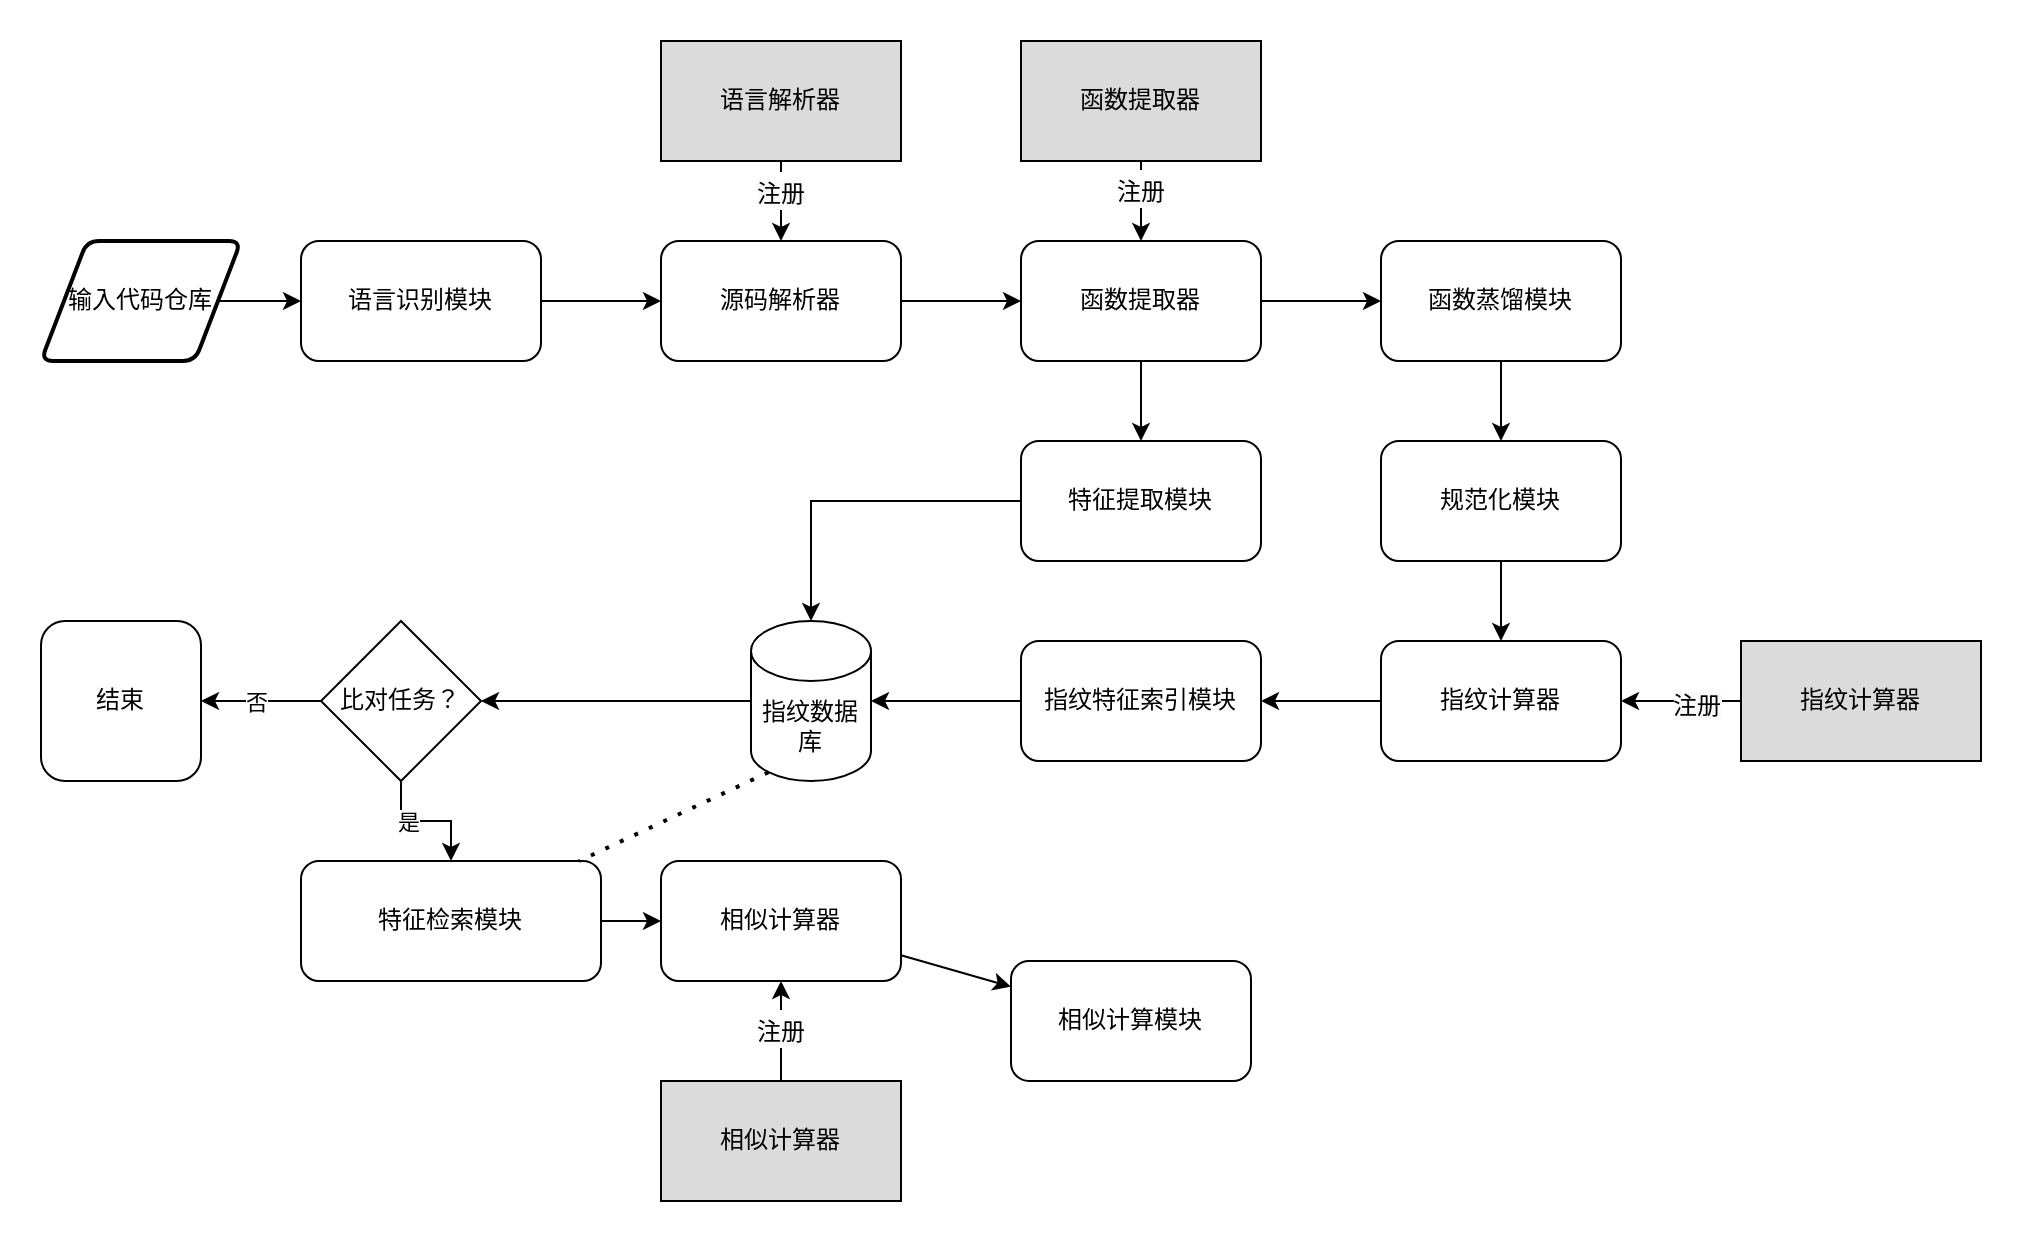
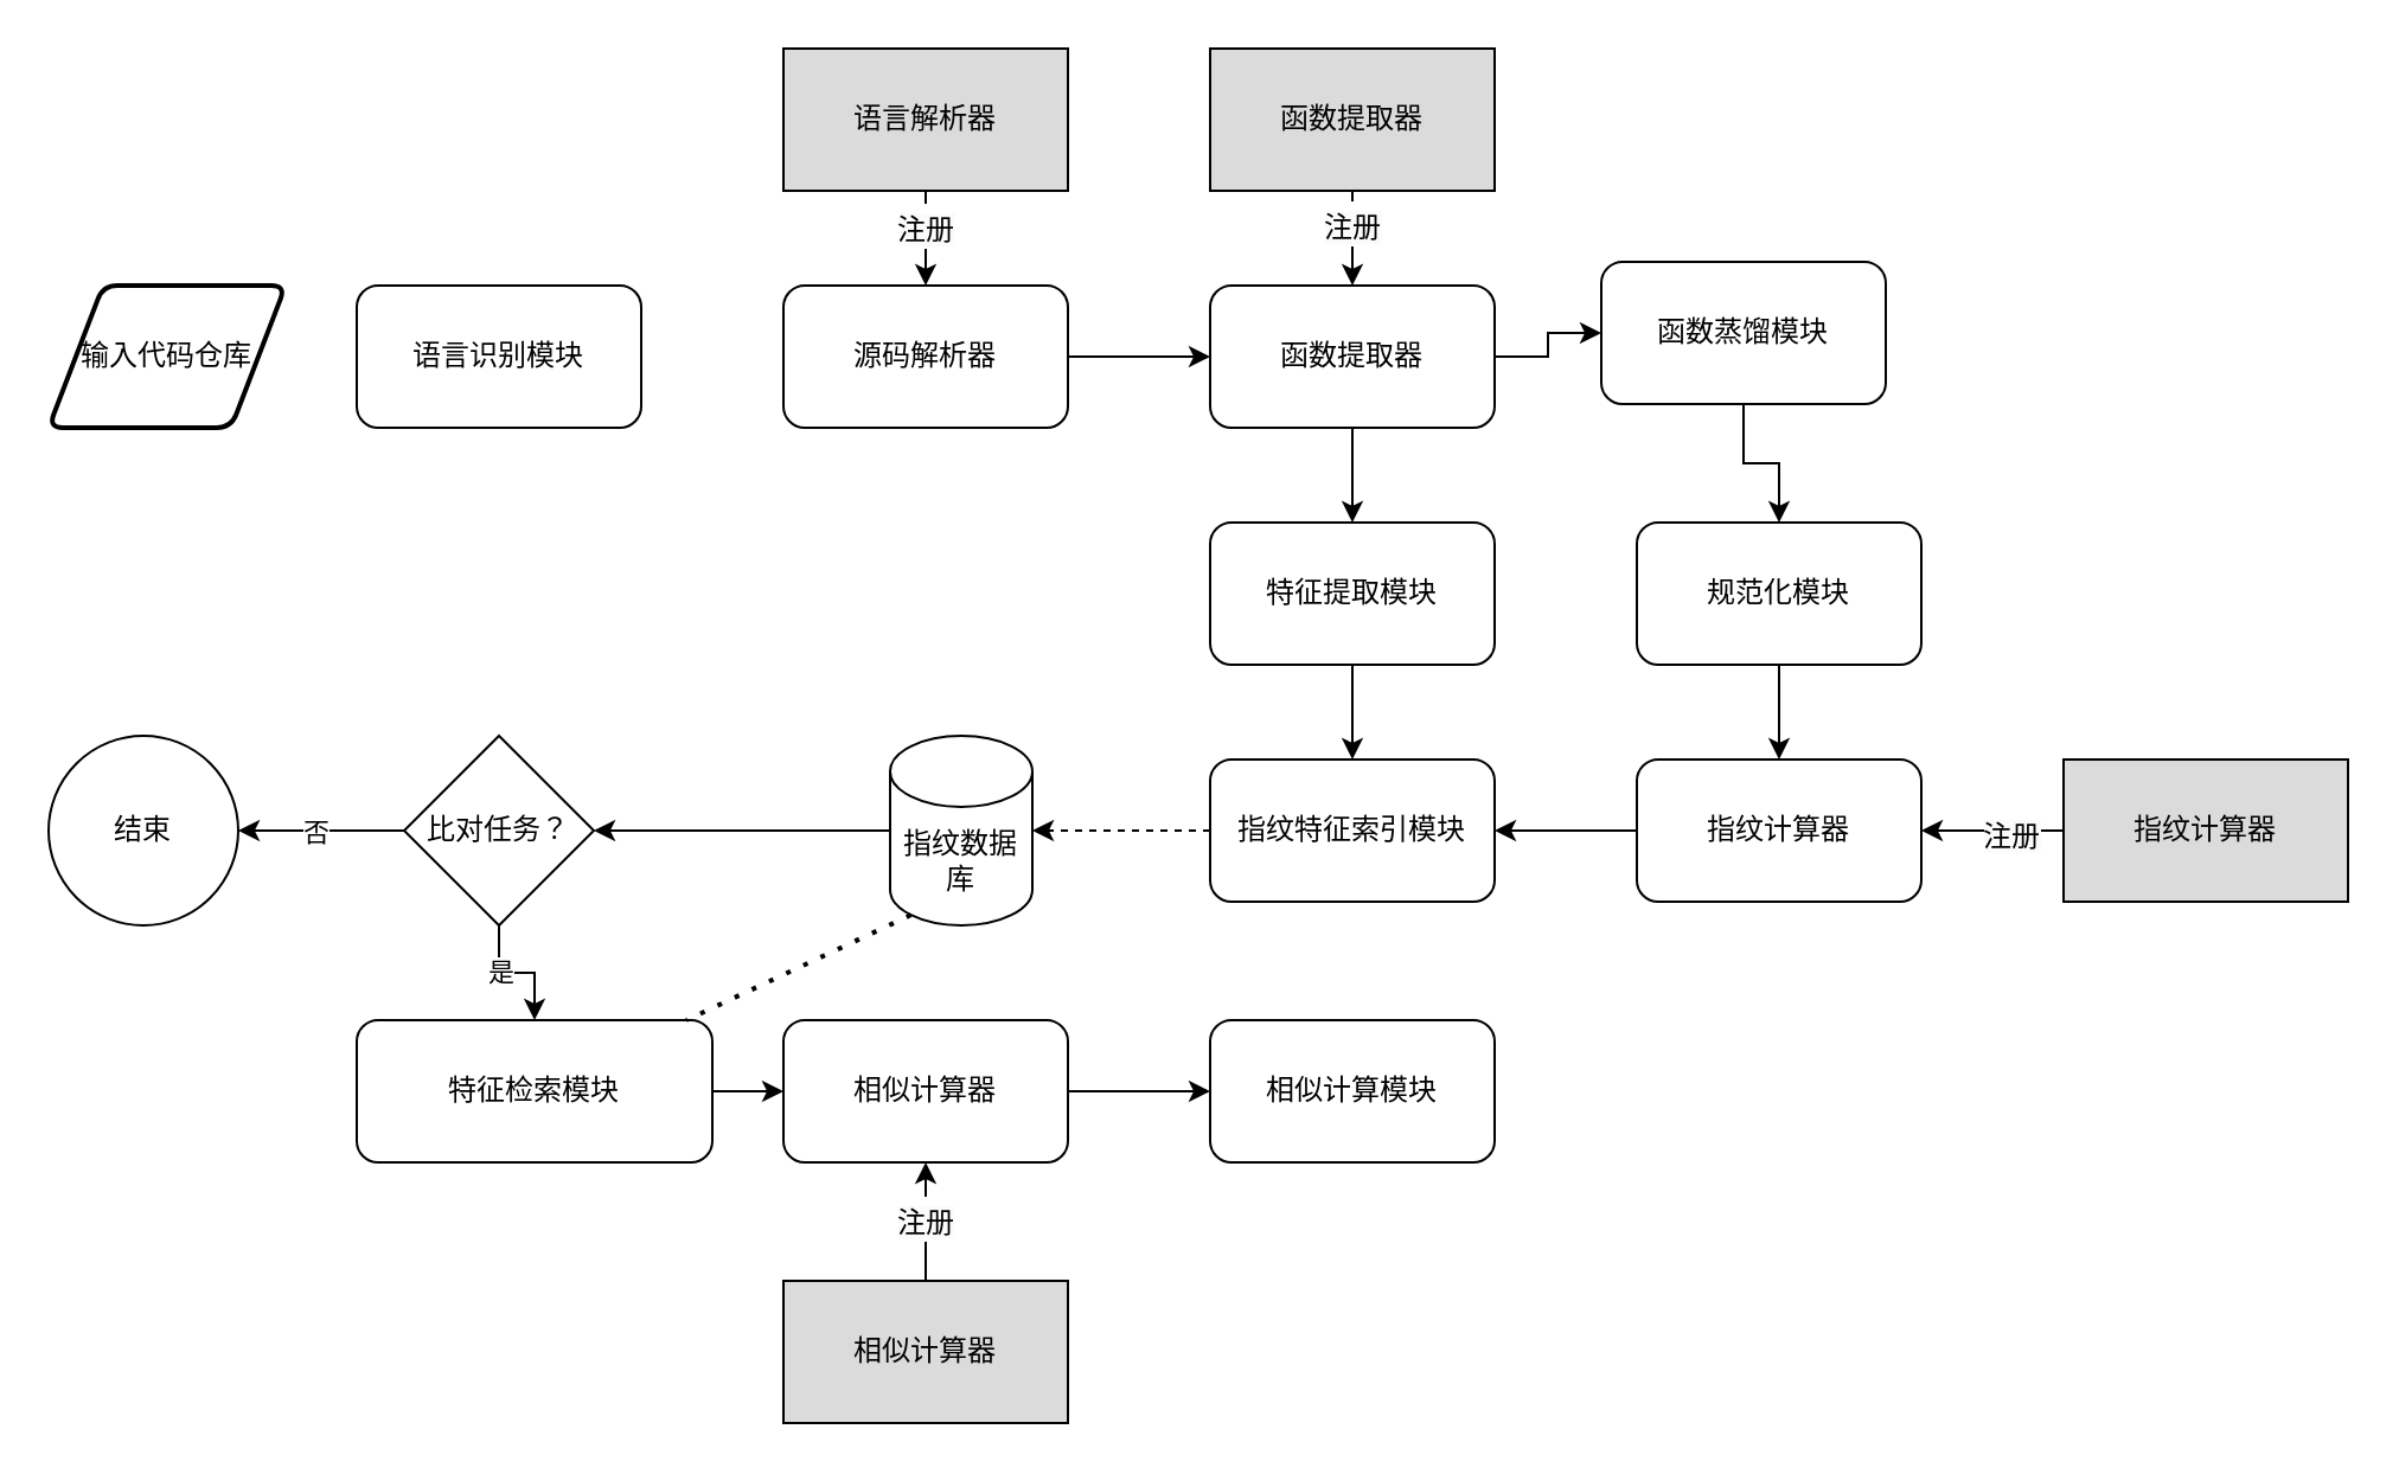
- <mxCell id="2" value="" style="edgeStyle=orthogonalEdgeStyle;rounded=0;orthogonalLoop=1;jettySize=auto;html=1;" parent="1" source="3" target="5" edge="1"><mxGeometry relative="1" as="geometry" /></mxCell>
- <mxCell id="4" value="" style="edgeStyle=orthogonalEdgeStyle;rounded=0;orthogonalLoop=1;jettySize=auto;html=1;" parent="1" source="5" target="7" edge="1"><mxGeometry relative="1" as="geometry" /></mxCell>
- <mxCell id="12" value="函数蒸馏模块" style="rounded=1;whiteSpace=wrap;html=1;" parent="1" vertex="1"><mxGeometry x="690" y="120" width="120" height="60" as="geometry" /></mxCell>
+ <mxCell id="12" value="函数蒸馏模块" style="rounded=1;whiteSpace=wrap;html=1;" parent="1" vertex="1"><mxGeometry x="675" y="110" width="120" height="60" as="geometry" /></mxCell>
- <mxCell id="19" value="" style="edgeStyle=orthogonalEdgeStyle;rounded=0;orthogonalLoop=1;jettySize=auto;html=1;" parent="1" source="20" target="22" edge="1"><mxGeometry relative="1" as="geometry" /></mxCell>
+ <mxCell id="19" value="" style="edgeStyle=orthogonalEdgeStyle;rounded=0;orthogonalLoop=1;jettySize=auto;html=1;" parent="1" source="20" target="18" edge="1"><mxGeometry relative="1" as="geometry" /></mxCell>
- <mxCell id="28" value="结束" style="whiteSpace=wrap;html=1;aspect=fixed;rounded=1;" parent="1" vertex="1"><mxGeometry y="310" width="80" height="80" as="geometry" x="20" /></mxCell>
+ <mxCell id="28" value="结束" style="ellipse;whiteSpace=wrap;html=1;aspect=fixed;" parent="1" vertex="1"><mxGeometry y="310" width="80" height="80" as="geometry" x="20" /></mxCell>
- <mxCell id="27" value="比对任务？" style="rhombus;whiteSpace=wrap;html=1;" parent="1" vertex="1"><mxGeometry x="160" y="310" width="80" height="80" as="geometry" /></mxCell>
+ <mxCell id="27" value="比对任务？" style="rhombus;whiteSpace=wrap;html=1;" parent="1" vertex="1"><mxGeometry x="170" y="310" width="80" height="80" as="geometry" /></mxCell>
- <mxCell id="17" value="" style="edgeStyle=orthogonalEdgeStyle;rounded=0;orthogonalLoop=1;jettySize=auto;html=1;" parent="1" source="18" target="22" edge="1"><mxGeometry relative="1" as="geometry" /></mxCell>
+ <mxCell id="17" value="" style="edgeStyle=orthogonalEdgeStyle;rounded=0;orthogonalLoop=1;jettySize=auto;html=1;dashed=1;" parent="1" source="18" target="22" edge="1"><mxGeometry relative="1" as="geometry" /></mxCell>
- <mxCell id="46" value="相似计算模块" style="rounded=1;whiteSpace=wrap;html=1;" parent="1" vertex="1"><mxGeometry x="505" y="480" width="120" height="60" as="geometry" /></mxCell>
+ <mxCell id="46" value="相似计算模块" style="rounded=1;whiteSpace=wrap;html=1;" parent="1" vertex="1"><mxGeometry x="510" y="430" width="120" height="60" as="geometry" /></mxCell>
